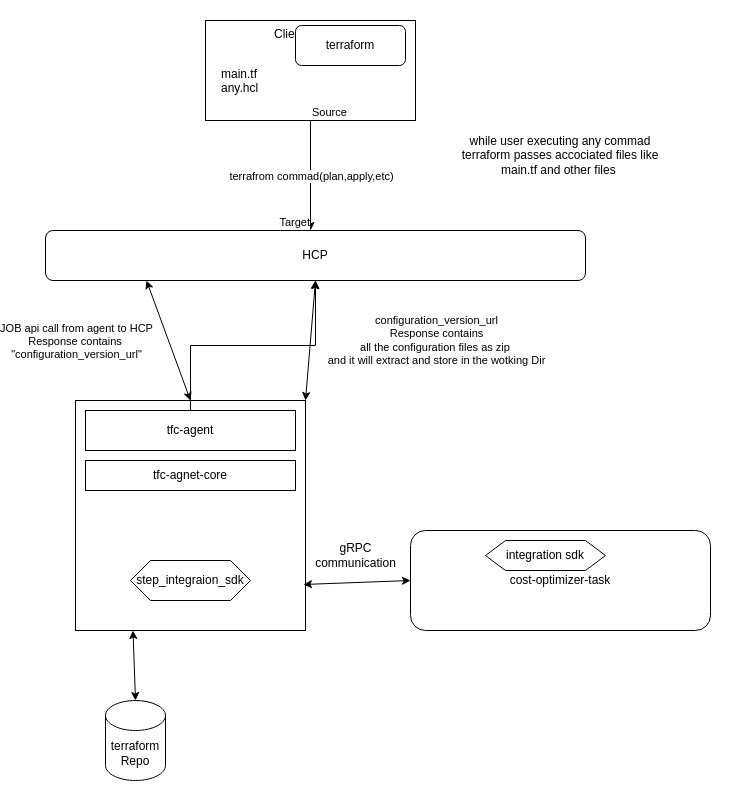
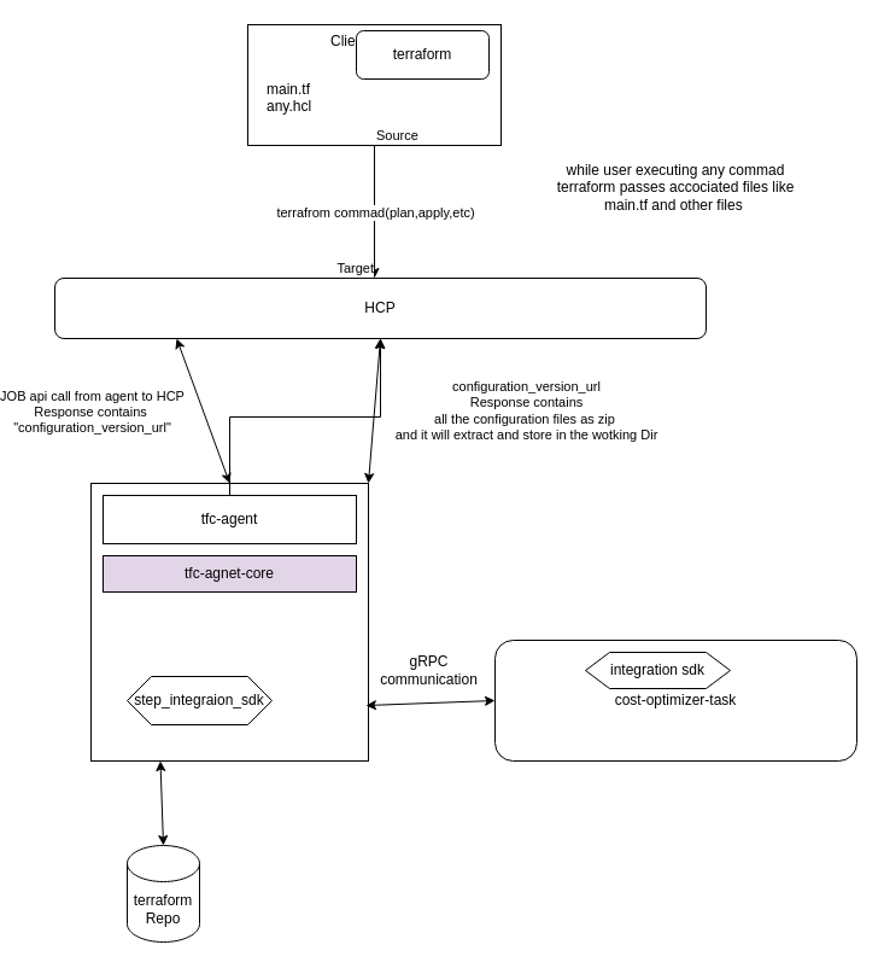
- <mxCell id="14" value="tfc-agnet-core" style="whiteSpace=wrap;html=1;rounded=0;" vertex="1" parent="1"><mxGeometry x="60" y="460" width="210" height="30" as="geometry" /></mxCell>
+ <mxCell id="14" value="tfc-agnet-core" style="whiteSpace=wrap;html=1;rounded=0;fillColor=#e1d5e7;" vertex="1" parent="1"><mxGeometry x="60" y="460" width="210" height="30" as="geometry" /></mxCell>
- <mxCell id="19" value="step_integraion_sdk" style="shape=hexagon;perimeter=hexagonPerimeter2;whiteSpace=wrap;html=1;fixedSize=1;" vertex="1" parent="1"><mxGeometry x="105" y="560" width="120" height="40" as="geometry" /></mxCell>
+ <mxCell id="19" value="step_integraion_sdk" style="shape=hexagon;perimeter=hexagonPerimeter2;whiteSpace=wrap;html=1;fixedSize=1;" vertex="1" parent="1"><mxGeometry x="80" y="560" width="120" height="40" as="geometry" /></mxCell>
